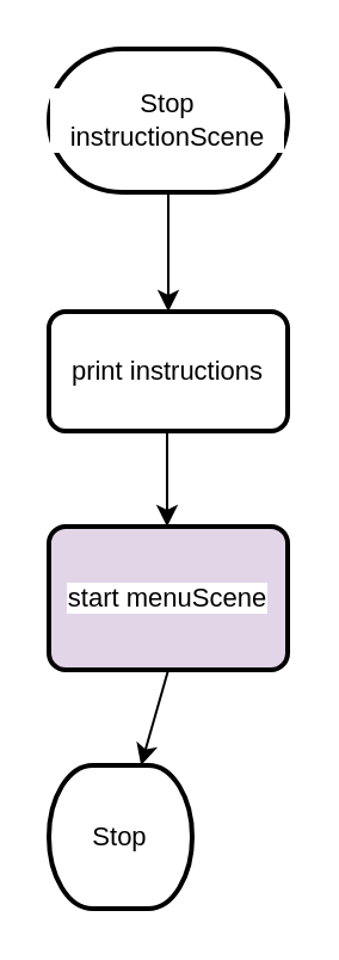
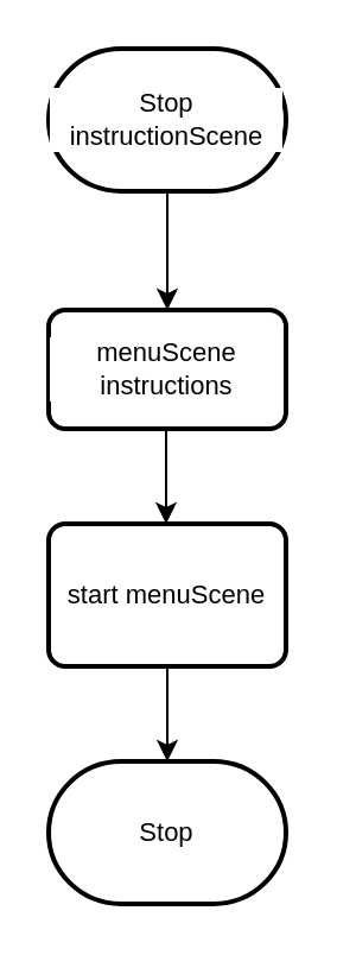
- <mxCell id="4" value="print instructions" style="rounded=1;whiteSpace=wrap;html=1;absoluteArcSize=1;arcSize=14;strokeWidth=2;fontFamily=Helvetica;fontSize=11;fontColor=default;labelBackgroundColor=default;" parent="1" vertex="1"><mxGeometry x="20" y="130" width="100" height="50" as="geometry" /></mxCell>
+ <mxCell id="4" value="menuScene instructions" style="rounded=1;whiteSpace=wrap;html=1;absoluteArcSize=1;arcSize=14;strokeWidth=2;fontFamily=Helvetica;fontSize=11;fontColor=default;labelBackgroundColor=default;" parent="1" vertex="1"><mxGeometry x="20" y="130" width="100" height="50" as="geometry" /></mxCell>
- <mxCell id="6" value="start menuScene" style="rounded=1;whiteSpace=wrap;html=1;absoluteArcSize=1;arcSize=14;strokeWidth=2;fontFamily=Helvetica;fontSize=11;fontColor=default;labelBackgroundColor=default;fillColor=#e1d5e7;" parent="1" vertex="1"><mxGeometry x="20" y="220" width="100" height="60" as="geometry" /></mxCell>
+ <mxCell id="6" value="start menuScene" style="rounded=1;whiteSpace=wrap;html=1;absoluteArcSize=1;arcSize=14;strokeWidth=2;fontFamily=Helvetica;fontSize=11;fontColor=default;labelBackgroundColor=default;" parent="1" vertex="1"><mxGeometry x="20" y="220" width="100" height="60" as="geometry" /></mxCell>
- <mxCell id="7" value="Stop" style="strokeWidth=2;html=1;shape=mxgraph.flowchart.terminator;whiteSpace=wrap;fontFamily=Helvetica;fontSize=11;fontColor=default;labelBackgroundColor=default;" parent="1" vertex="1"><mxGeometry x="20" y="320" width="60" height="60" as="geometry" /></mxCell>
+ <mxCell id="7" value="Stop" style="strokeWidth=2;html=1;shape=mxgraph.flowchart.terminator;whiteSpace=wrap;fontFamily=Helvetica;fontSize=11;fontColor=default;labelBackgroundColor=default;" parent="1" vertex="1"><mxGeometry x="20" y="320" width="100" height="60" as="geometry" /></mxCell>
